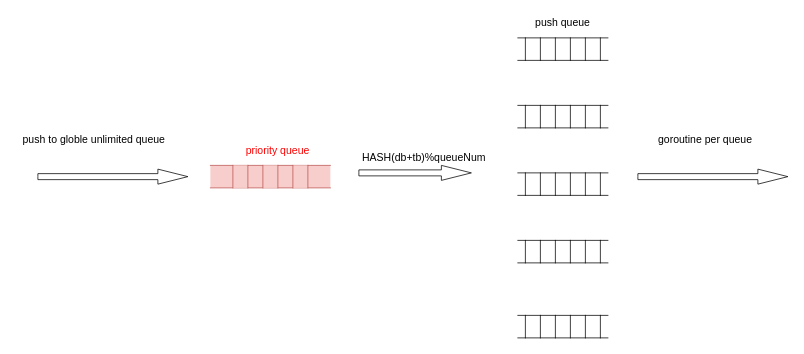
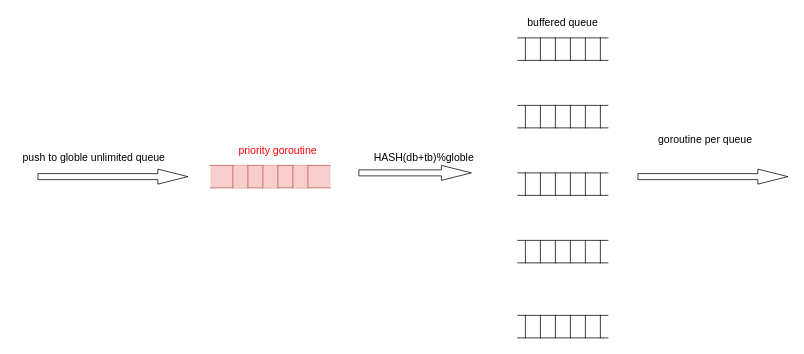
- <mxCell id="32" value="push queue" style="rounded=0;whiteSpace=wrap;html=1;shadow=1;opacity=0;fontSize=14;" vertex="1" parent="1"><mxGeometry x="660" y="20" width="180" height="20" as="geometry" /></mxCell>
+ <mxCell id="32" value="buffered queue" style="rounded=0;whiteSpace=wrap;html=1;shadow=1;opacity=0;fontSize=14;" vertex="1" parent="1"><mxGeometry x="660" y="20" width="180" height="20" as="geometry" /></mxCell>
- <mxCell id="29" value="push to globle unlimited queue" style="rounded=0;whiteSpace=wrap;html=1;shadow=1;opacity=0;fontSize=14;" vertex="1" parent="1"><mxGeometry x="20" y="175" width="210" height="20" as="geometry" /></mxCell>
+ <mxCell id="29" value="push to globle unlimited queue" style="rounded=0;whiteSpace=wrap;html=1;shadow=1;opacity=0;fontSize=14;" vertex="1" parent="1"><mxGeometry x="20" y="200" width="210" height="20" as="geometry" /></mxCell>
- <mxCell id="30" value="pri&lt;span style=&quot;font-size: 14px; background-color: rgb(255, 255, 255);&quot;&gt;ority&amp;nbsp;&lt;/span&gt;queue" style="rounded=0;whiteSpace=wrap;html=1;shadow=1;opacity=0;fontSize=14;fillColor=#f8cecc;strokeColor=#b85450;fontColor=#FF0000;" vertex="1" parent="1"><mxGeometry x="280" y="190" width="180" height="20" as="geometry" /></mxCell>
+ <mxCell id="30" value="pri&lt;span style=&quot;font-size: 14px; background-color: rgb(255, 255, 255);&quot;&gt;ority&amp;nbsp;&lt;/span&gt;goroutine" style="rounded=0;whiteSpace=wrap;html=1;shadow=1;opacity=0;fontSize=14;fillColor=#f8cecc;strokeColor=#b85450;fontColor=#FF0000;" vertex="1" parent="1"><mxGeometry x="280" y="190" width="180" height="20" as="geometry" /></mxCell>
- <mxCell id="31" value="HASH(db+tb)%queueNum" style="rounded=0;whiteSpace=wrap;html=1;shadow=1;opacity=0;fontSize=14;" vertex="1" parent="1"><mxGeometry x="475" y="200" width="180" height="20" as="geometry" /></mxCell>
+ <mxCell id="31" value="HASH(db+tb)%globle" style="rounded=0;whiteSpace=wrap;html=1;shadow=1;opacity=0;fontSize=14;" vertex="1" parent="1"><mxGeometry x="475" y="200" width="180" height="20" as="geometry" /></mxCell>
